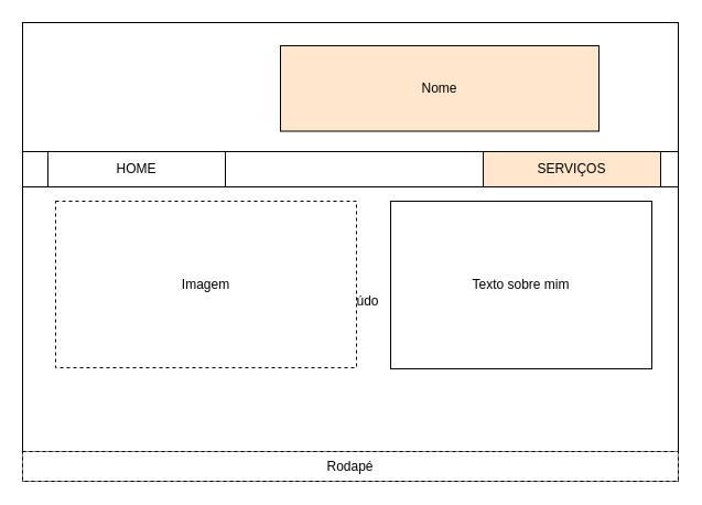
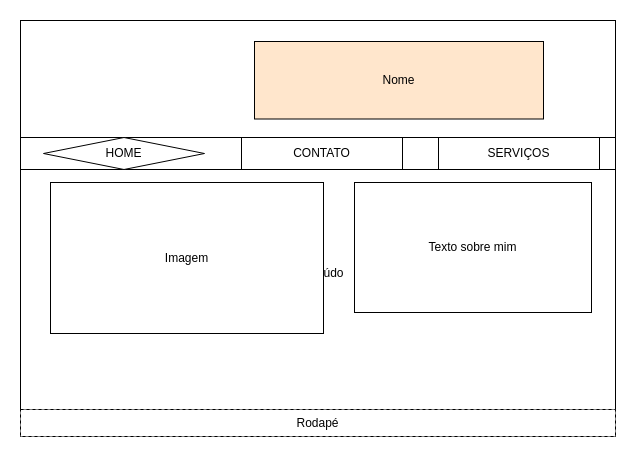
- <mxCell id="8" value="HOME" style="rounded=0;whiteSpace=wrap;html=1;" vertex="1" parent="1"><mxGeometry x="43" y="137" width="161" height="32" as="geometry" /></mxCell>
+ <mxCell id="8" value="HOME" style="rhombus;whiteSpace=wrap;html=1;" vertex="1" parent="1"><mxGeometry x="43" y="137" width="161" height="32" as="geometry" /></mxCell>
+ <mxCell id="9" value="CONTATO" style="rounded=0;whiteSpace=wrap;html=1;" vertex="1" parent="1"><mxGeometry x="241" y="137" width="161" height="32" as="geometry" /></mxCell>
- <mxCell id="10" value="SERVIÇOS" style="rounded=0;whiteSpace=wrap;html=1;fillColor=#ffe6cc;" vertex="1" parent="1"><mxGeometry x="438" y="137" width="161" height="32" as="geometry" /></mxCell>
+ <mxCell id="10" value="SERVIÇOS" style="rounded=0;whiteSpace=wrap;html=1;" vertex="1" parent="1"><mxGeometry x="438" y="137" width="161" height="32" as="geometry" /></mxCell>
- <mxCell id="11" value="Imagem" style="rounded=0;whiteSpace=wrap;html=1;dashed=1;" vertex="1" parent="1"><mxGeometry x="50" y="182" width="273" height="151" as="geometry" /></mxCell>
+ <mxCell id="11" value="Imagem" style="rounded=0;whiteSpace=wrap;html=1;" vertex="1" parent="1"><mxGeometry x="50" y="182" width="273" height="151" as="geometry" /></mxCell>
- <mxCell id="12" value="Texto sobre mim" style="rounded=0;whiteSpace=wrap;html=1;" vertex="1" parent="1"><mxGeometry x="354" y="182" width="237" height="152" as="geometry" /></mxCell>
+ <mxCell id="12" value="Texto sobre mim" style="rounded=0;whiteSpace=wrap;html=1;" vertex="1" parent="1"><mxGeometry x="354" y="182" width="237" height="130" as="geometry" /></mxCell>
